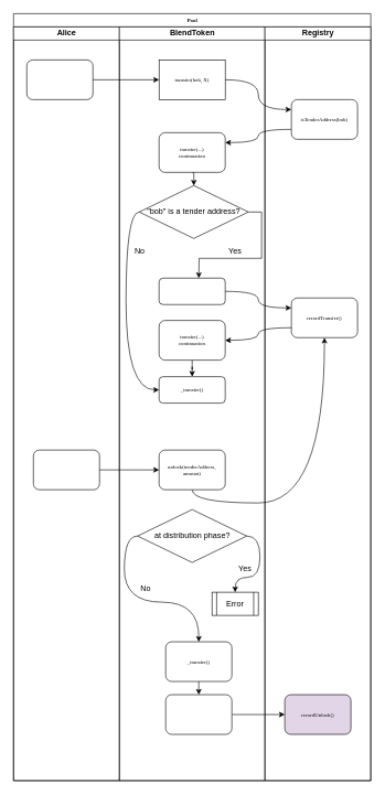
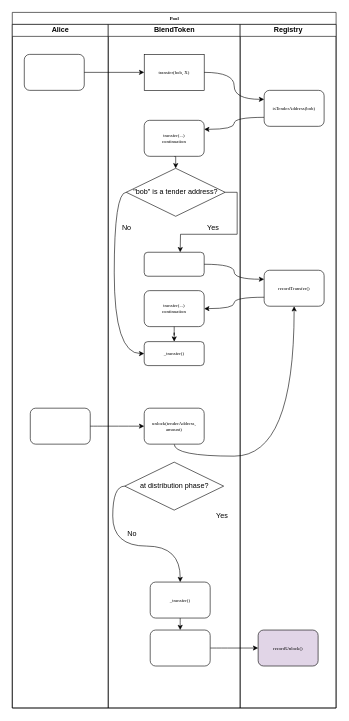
- <mxCell id="42" style="edgeStyle=orthogonalEdgeStyle;curved=1;rounded=0;orthogonalLoop=1;jettySize=auto;html=1;exitX=1;exitY=0.5;exitDx=0;exitDy=0;" edge="1" parent="1" source="22" target="43"><mxGeometry relative="1" as="geometry"><mxPoint x="330" y="900" as="targetPoint" /></mxGeometry></mxCell>
- <mxCell id="43" value="Error" style="shape=process;whiteSpace=wrap;html=1;backgroundOutline=1;" vertex="1" parent="1"><mxGeometry x="320" y="895" width="70" height="35" as="geometry" /></mxCell>
